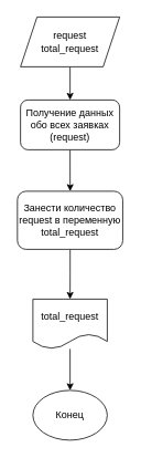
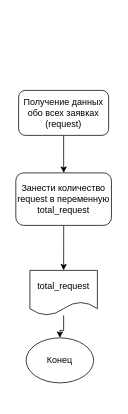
- <mxCell id="4" value="&lt;div&gt;request&lt;/div&gt;&lt;div&gt;total_request&lt;/div&gt;" style="shape=parallelogram;perimeter=parallelogramPerimeter;whiteSpace=wrap;html=1;fixedSize=1;" vertex="1" parent="1"><mxGeometry x="24" y="20" width="120" height="60" as="geometry" /></mxCell>
- <mxCell id="3" style="edgeStyle=orthogonalEdgeStyle;rounded=0;orthogonalLoop=1;jettySize=auto;html=1;" edge="1" parent="1" source="4" target="6"><mxGeometry relative="1" as="geometry"><mxPoint x="84" y="160" as="targetPoint" /></mxGeometry></mxCell>
- <mxCell id="2" value="Конец" style="ellipse;whiteSpace=wrap;html=1;" vertex="1" parent="1"><mxGeometry x="39" y="470" width="90" height="60" as="geometry" /></mxCell>
+ <mxCell id="2" value="Конец" style="ellipse;whiteSpace=wrap;html=1;" vertex="1" parent="1"><mxGeometry x="34" y="450" width="90" height="60" as="geometry" /></mxCell>
